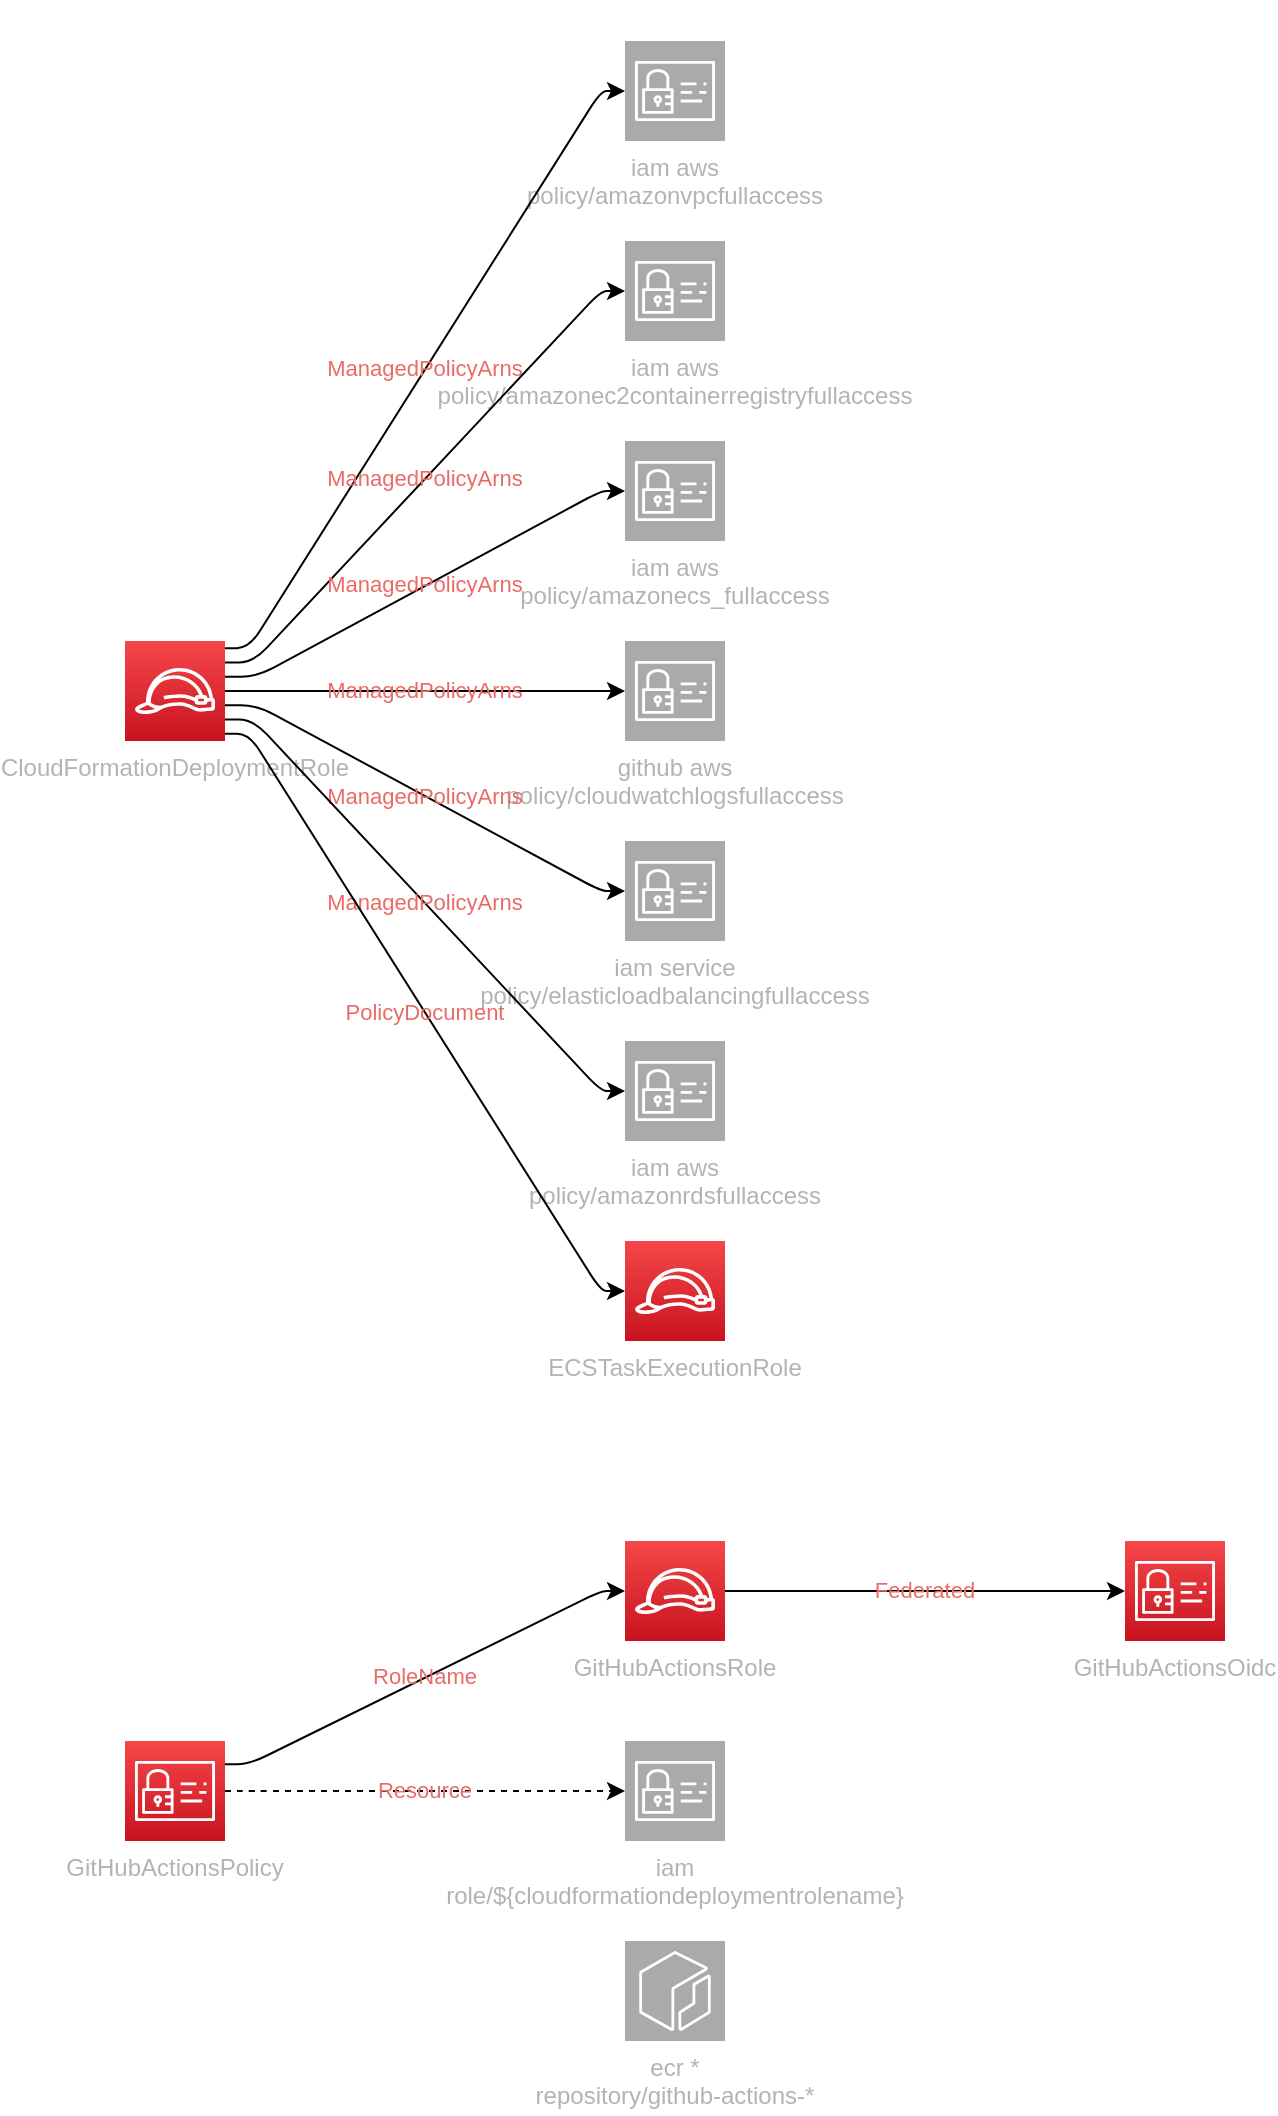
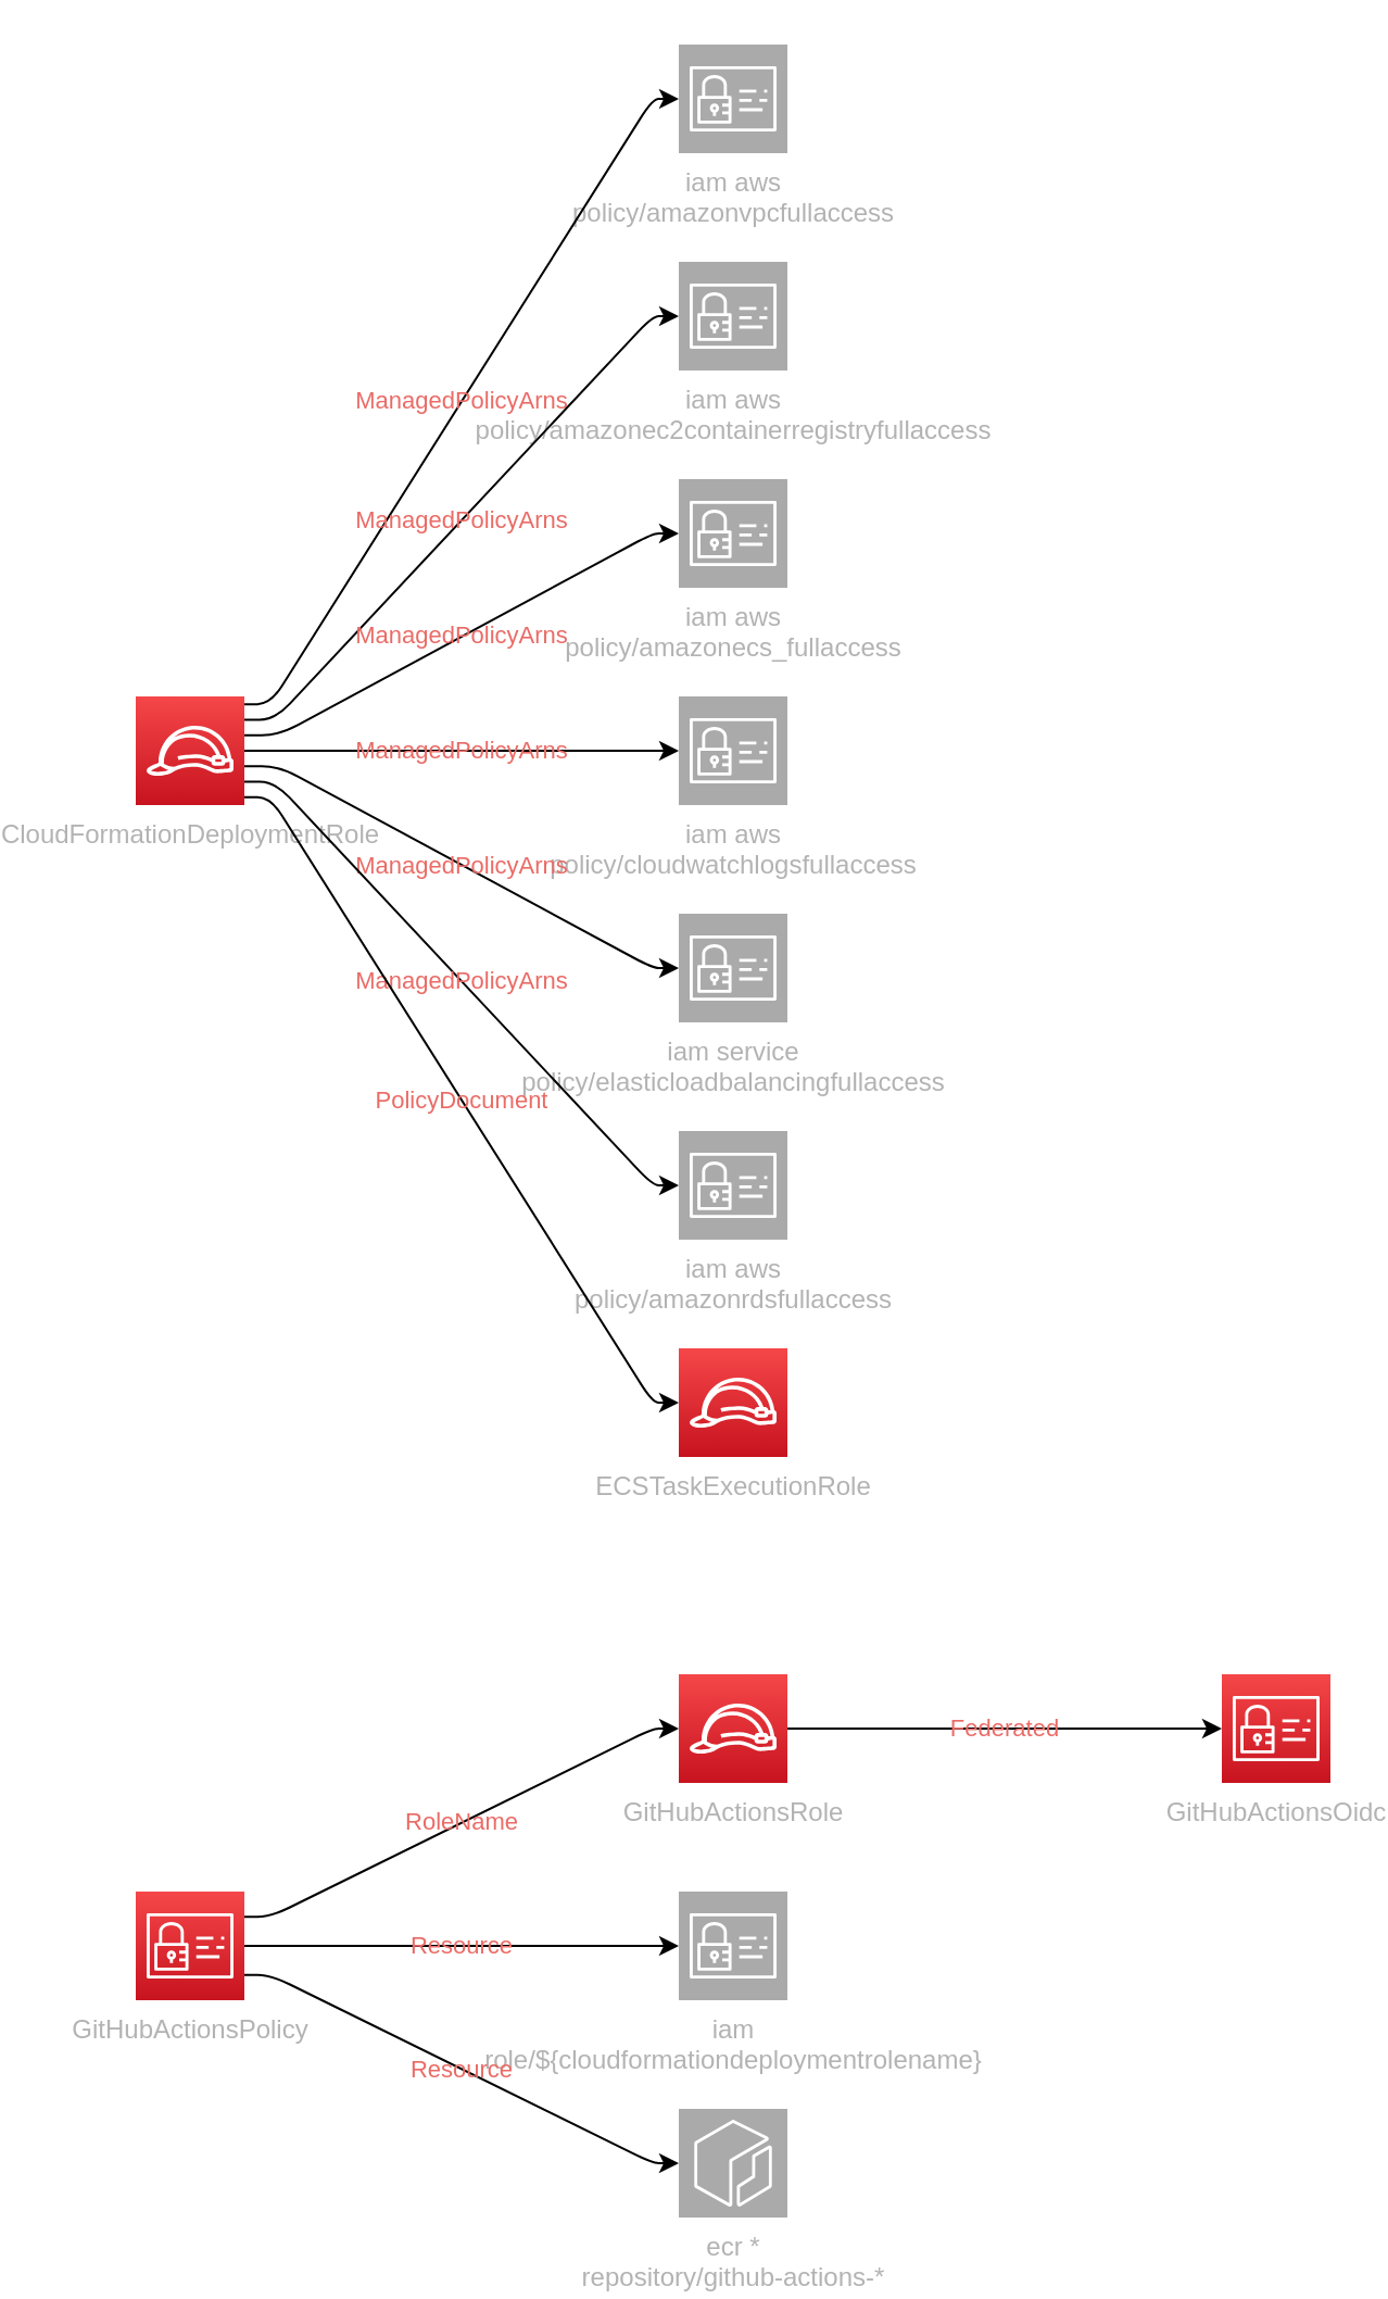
- <mxCell id="10" value="github  aws&#10;policy/cloudwatchlogsfullaccess" style="outlineConnect=0;fontColor=#B3B3B3;gradientColor=#aaaaaa;gradientDirection=north;fillColor=#aaaaaa;strokeColor=#ffffff;dashed=0;verticalLabelPosition=bottom;verticalAlign=top;align=center;html=1;fontSize=12;fontStyle=0;aspect=fixed;shape=mxgraph.aws4.resourceIcon;resIcon=mxgraph.aws4.identity_and_access_management;" vertex="1" parent="1"><mxGeometry x="270" y="320" width="50" height="50" as="geometry" /></mxCell>
+ <mxCell id="10" value="iam  aws&#10;policy/cloudwatchlogsfullaccess" style="outlineConnect=0;fontColor=#B3B3B3;gradientColor=#aaaaaa;gradientDirection=north;fillColor=#aaaaaa;strokeColor=#ffffff;dashed=0;verticalLabelPosition=bottom;verticalAlign=top;align=center;html=1;fontSize=12;fontStyle=0;aspect=fixed;shape=mxgraph.aws4.resourceIcon;resIcon=mxgraph.aws4.identity_and_access_management;" vertex="1" parent="1"><mxGeometry x="270" y="320" width="50" height="50" as="geometry" /></mxCell>
- <mxCell id="24" value="Resource" style="edgeStyle=orthogonalEdgeStyle;rounded=1;orthogonalLoop=1;jettySize=auto;html=1;labelBackgroundColor=none;fontColor=#EA6B66;noEdgeStyle=1;orthogonal=1;dashed=1;" edge="1" parent="1" source="5" target="13"><mxGeometry relative="1" as="geometry"><Array as="points"><mxPoint x="84" y="895" /><mxPoint x="258" y="895" /></Array></mxGeometry></mxCell>
+ <mxCell id="24" value="Resource" style="edgeStyle=orthogonalEdgeStyle;rounded=1;orthogonalLoop=1;jettySize=auto;html=1;labelBackgroundColor=none;fontColor=#EA6B66;noEdgeStyle=1;orthogonal=1;" edge="1" parent="1" source="5" target="13"><mxGeometry relative="1" as="geometry"><Array as="points"><mxPoint x="84" y="895" /><mxPoint x="258" y="895" /></Array></mxGeometry></mxCell>
+ <mxCell id="25" value="Resource" style="edgeStyle=orthogonalEdgeStyle;rounded=1;orthogonalLoop=1;jettySize=auto;html=1;labelBackgroundColor=none;fontColor=#EA6B66;noEdgeStyle=1;orthogonal=1;" edge="1" parent="1" source="5" target="14"><mxGeometry relative="1" as="geometry"><Array as="points"><mxPoint x="82" y="908.333" /><mxPoint x="258" y="995" /></Array></mxGeometry></mxCell>
